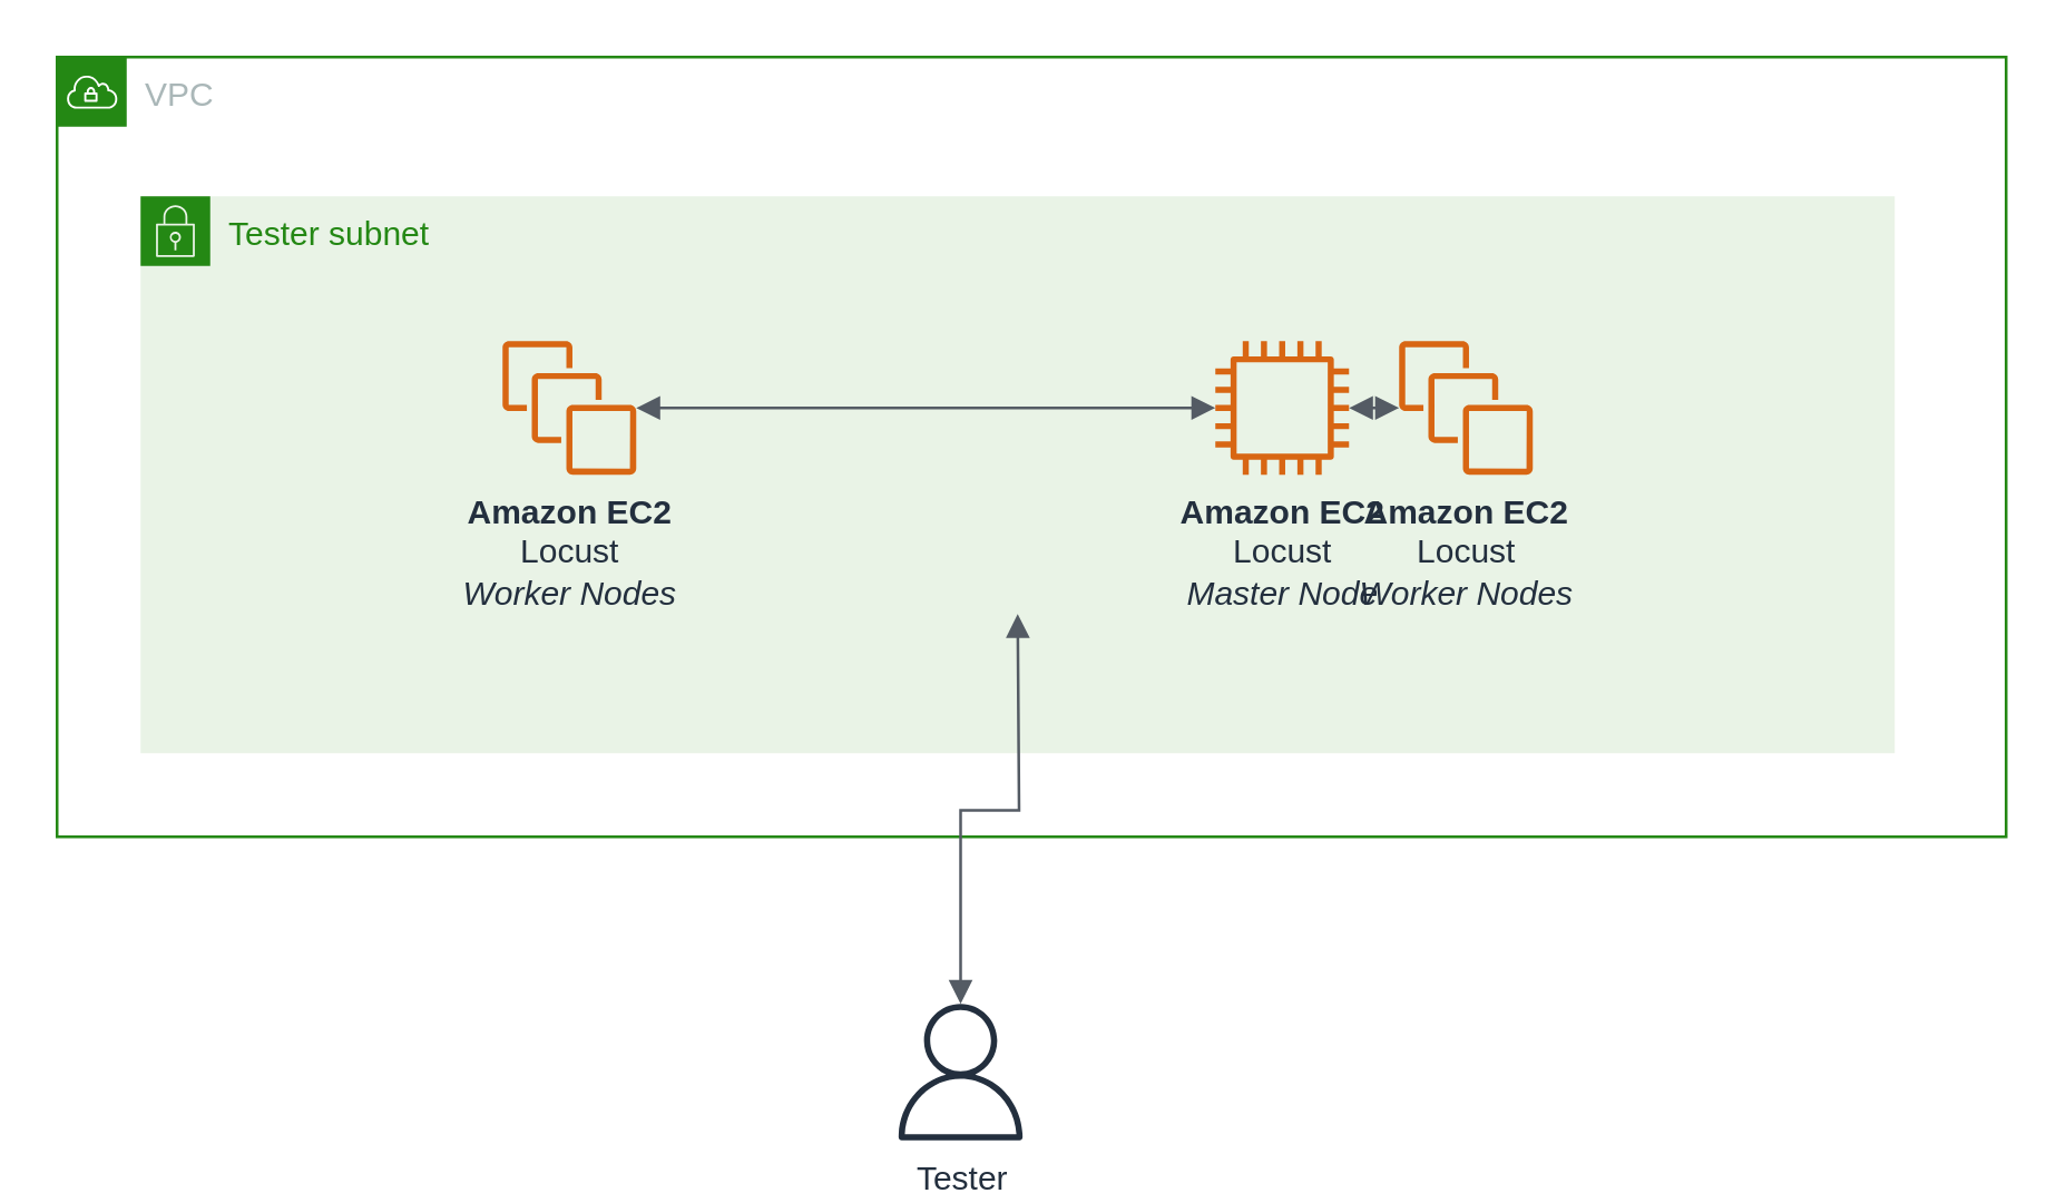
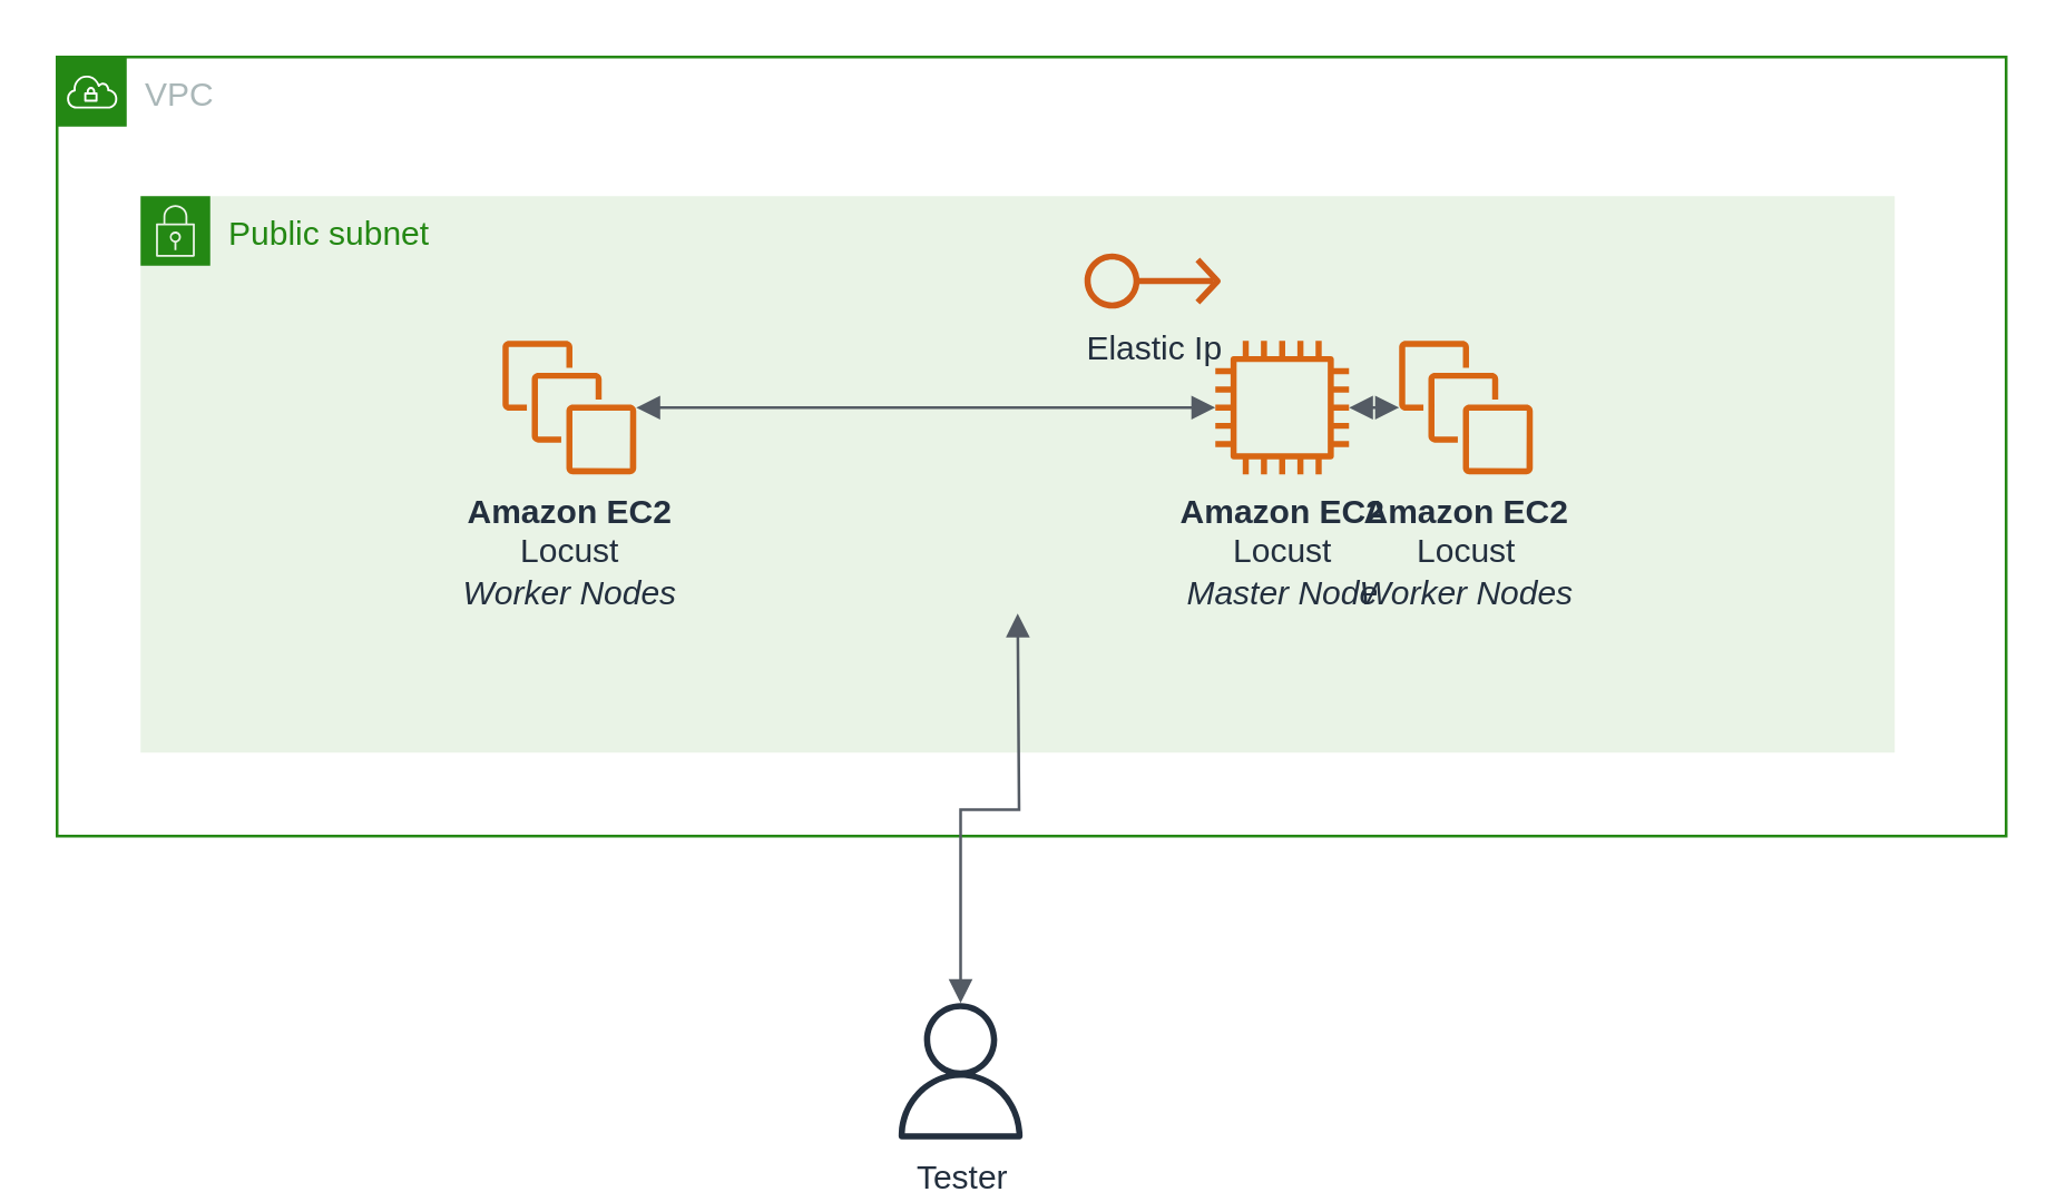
- <mxCell id="3" value="Tester subnet" style="points=[[0,0],[0.25,0],[0.5,0],[0.75,0],[1,0],[1,0.25],[1,0.5],[1,0.75],[1,1],[0.75,1],[0.5,1],[0.25,1],[0,1],[0,0.75],[0,0.5],[0,0.25]];outlineConnect=0;gradientColor=none;html=1;whiteSpace=wrap;fontSize=12;fontStyle=0;shape=mxgraph.aws4.group;grIcon=mxgraph.aws4.group_security_group;grStroke=0;strokeColor=#248814;fillColor=#E9F3E6;verticalAlign=top;align=left;spacingLeft=30;fontColor=#248814;dashed=0;" vertex="1" parent="1"><mxGeometry x="50" y="70" width="630" height="200" as="geometry" /></mxCell>
+ <mxCell id="3" value="Public subnet" style="points=[[0,0],[0.25,0],[0.5,0],[0.75,0],[1,0],[1,0.25],[1,0.5],[1,0.75],[1,1],[0.75,1],[0.5,1],[0.25,1],[0,1],[0,0.75],[0,0.5],[0,0.25]];outlineConnect=0;gradientColor=none;html=1;whiteSpace=wrap;fontSize=12;fontStyle=0;shape=mxgraph.aws4.group;grIcon=mxgraph.aws4.group_security_group;grStroke=0;strokeColor=#248814;fillColor=#E9F3E6;verticalAlign=top;align=left;spacingLeft=30;fontColor=#248814;dashed=0;" vertex="1" parent="1"><mxGeometry x="50" y="70" width="630" height="200" as="geometry" /></mxCell>
+ <mxCell id="11" value="Elastic Ip" style="outlineConnect=0;fontColor=#232F3E;gradientColor=none;fillColor=#D05C17;strokeColor=none;dashed=0;verticalLabelPosition=bottom;verticalAlign=top;align=center;html=1;fontSize=12;fontStyle=0;aspect=fixed;pointerEvents=1;shape=mxgraph.aws4.elastic_ip_address;" vertex="1" parent="1"><mxGeometry x="389" y="90" width="49" height="21" as="geometry" /></mxCell>
